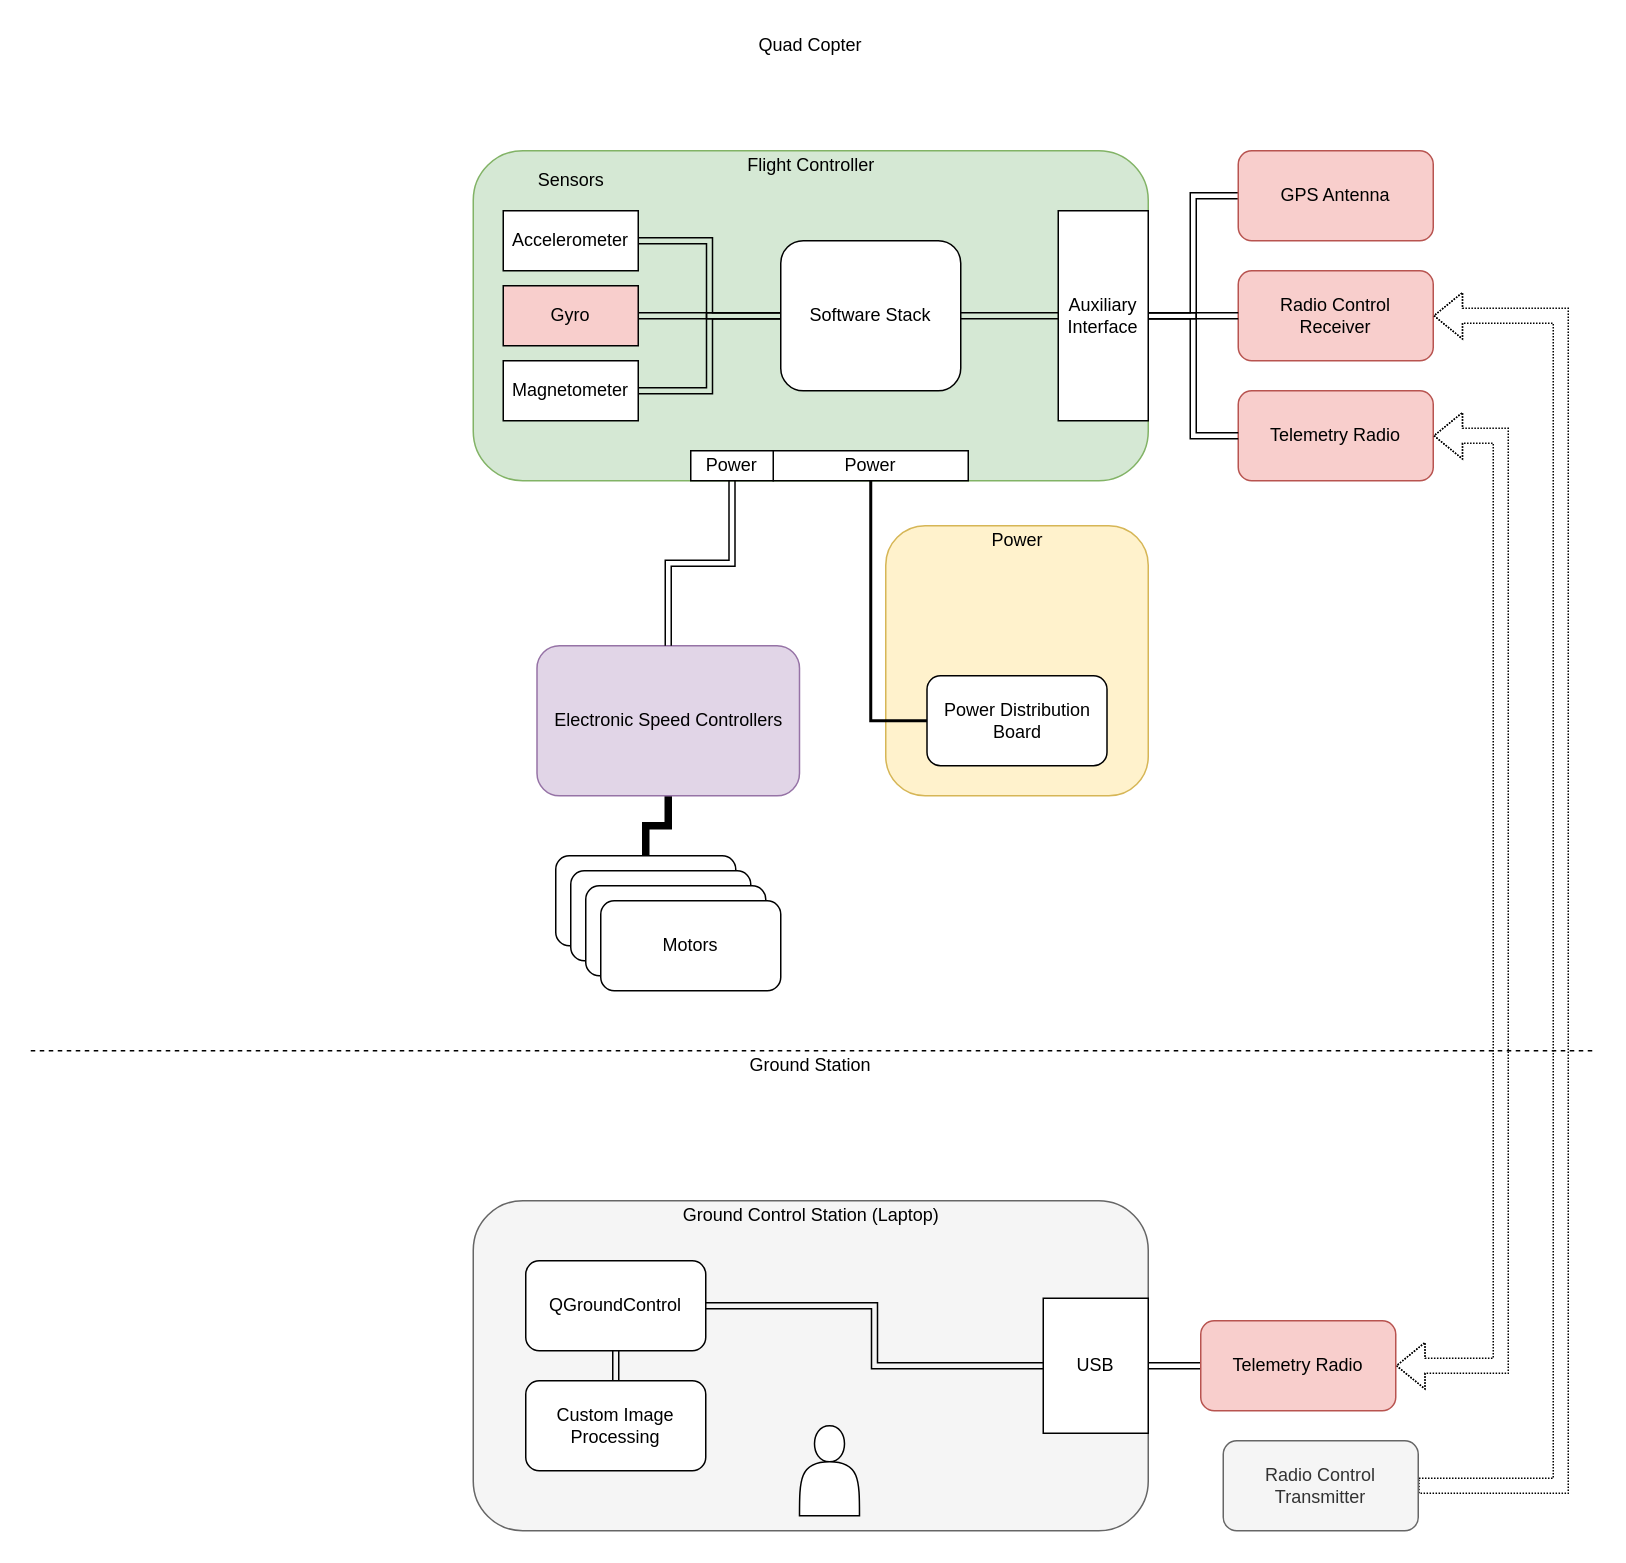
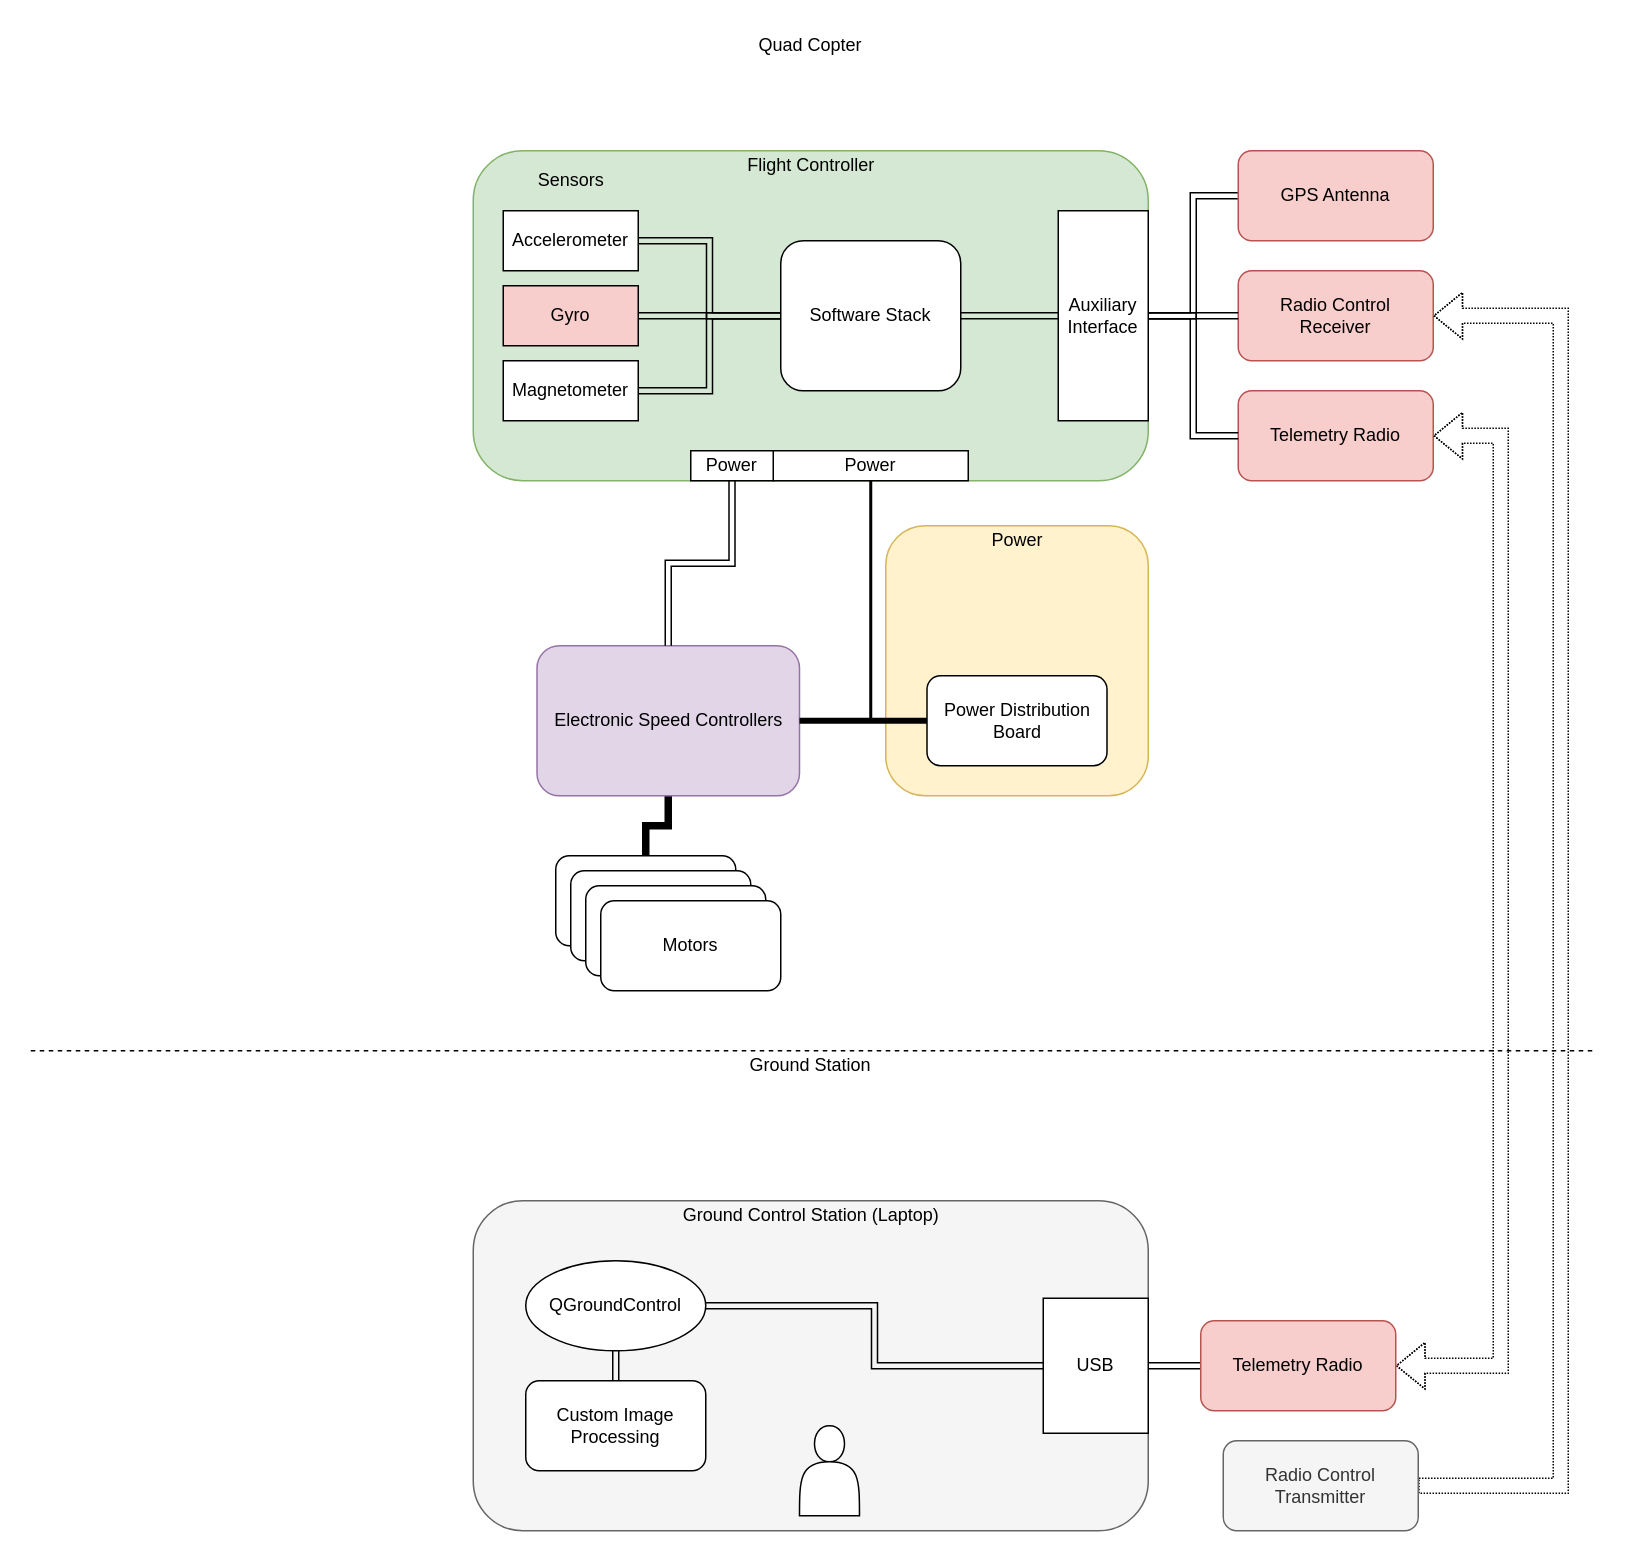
+ <mxCell id="37" style="edgeStyle=orthogonalEdgeStyle;rounded=0;orthogonalLoop=1;jettySize=auto;html=1;exitX=0;exitY=0.5;exitDx=0;exitDy=0;entryX=1;entryY=0.5;entryDx=0;entryDy=0;startArrow=none;startFill=0;endArrow=none;endFill=0;endSize=2;strokeWidth=4;" edge="1" parent="1" source="38" target="35"><mxGeometry relative="1" as="geometry" /></mxCell>
- <mxCell id="21" value="QGroundControl" style="rounded=1;whiteSpace=wrap;html=1;" vertex="1" parent="1"><mxGeometry x="350" y="840" width="120" height="60" as="geometry" /></mxCell>
+ <mxCell id="21" value="QGroundControl" style="ellipse;whiteSpace=wrap;html=1;" vertex="1" parent="1"><mxGeometry x="350" y="840" width="120" height="60" as="geometry" /></mxCell>
